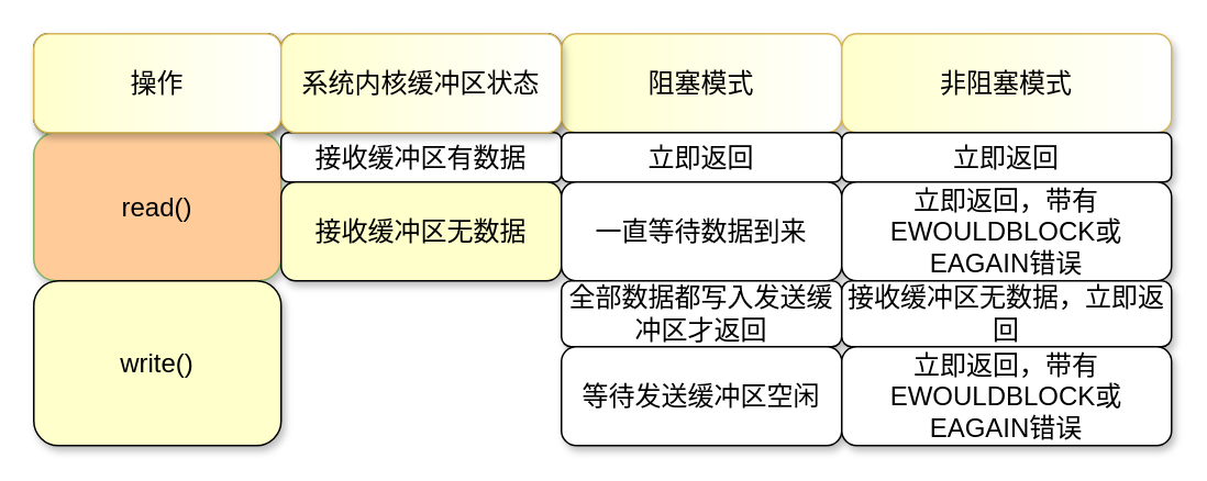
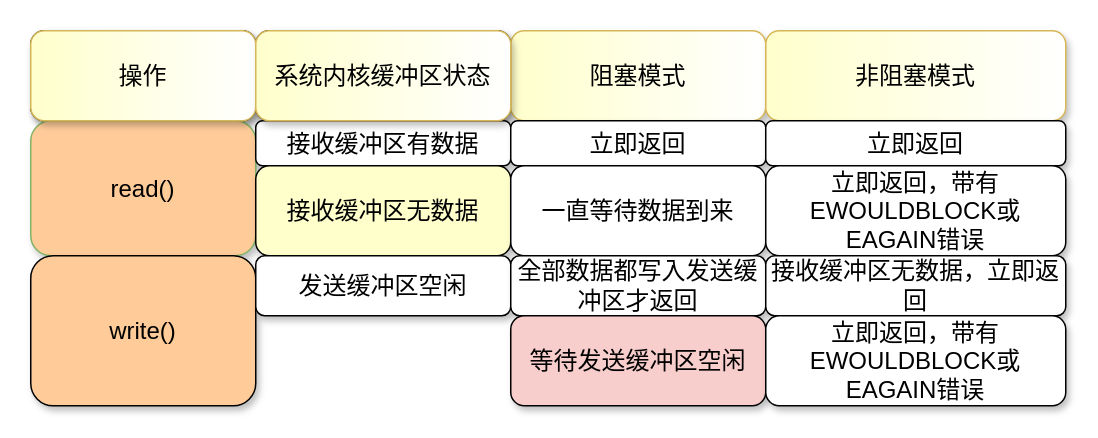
+ <mxCell id="14" value="发送缓冲区空闲" style="rounded=1;whiteSpace=wrap;html=1;fontSize=16;shadow=1;sketch=0;" vertex="1" parent="1"><mxGeometry x="170" y="170" width="170" height="40" as="geometry" /></mxCell>
- <mxCell id="13" value="write()" style="rounded=1;whiteSpace=wrap;html=1;fontSize=16;fillColor=#ffffcc;shadow=1;sketch=0;" vertex="1" parent="1"><mxGeometry x="20" y="170" width="150" height="100" as="geometry" /></mxCell>
+ <mxCell id="13" value="write()" style="rounded=1;whiteSpace=wrap;html=1;fontSize=16;fillColor=#FFCC99;shadow=1;sketch=0;" vertex="1" parent="1"><mxGeometry x="20" y="170" width="150" height="100" as="geometry" /></mxCell>
- <mxCell id="17" value="等待发送缓冲区空闲" style="rounded=1;whiteSpace=wrap;html=1;fontSize=16;shadow=1;sketch=0;" vertex="1" parent="1"><mxGeometry x="340" y="210" width="170" height="60" as="geometry" /></mxCell>
+ <mxCell id="17" value="等待发送缓冲区空闲" style="rounded=1;whiteSpace=wrap;html=1;fontSize=16;shadow=1;sketch=0;fillColor=#f8cecc;" vertex="1" parent="1"><mxGeometry x="340" y="210" width="170" height="60" as="geometry" /></mxCell>
